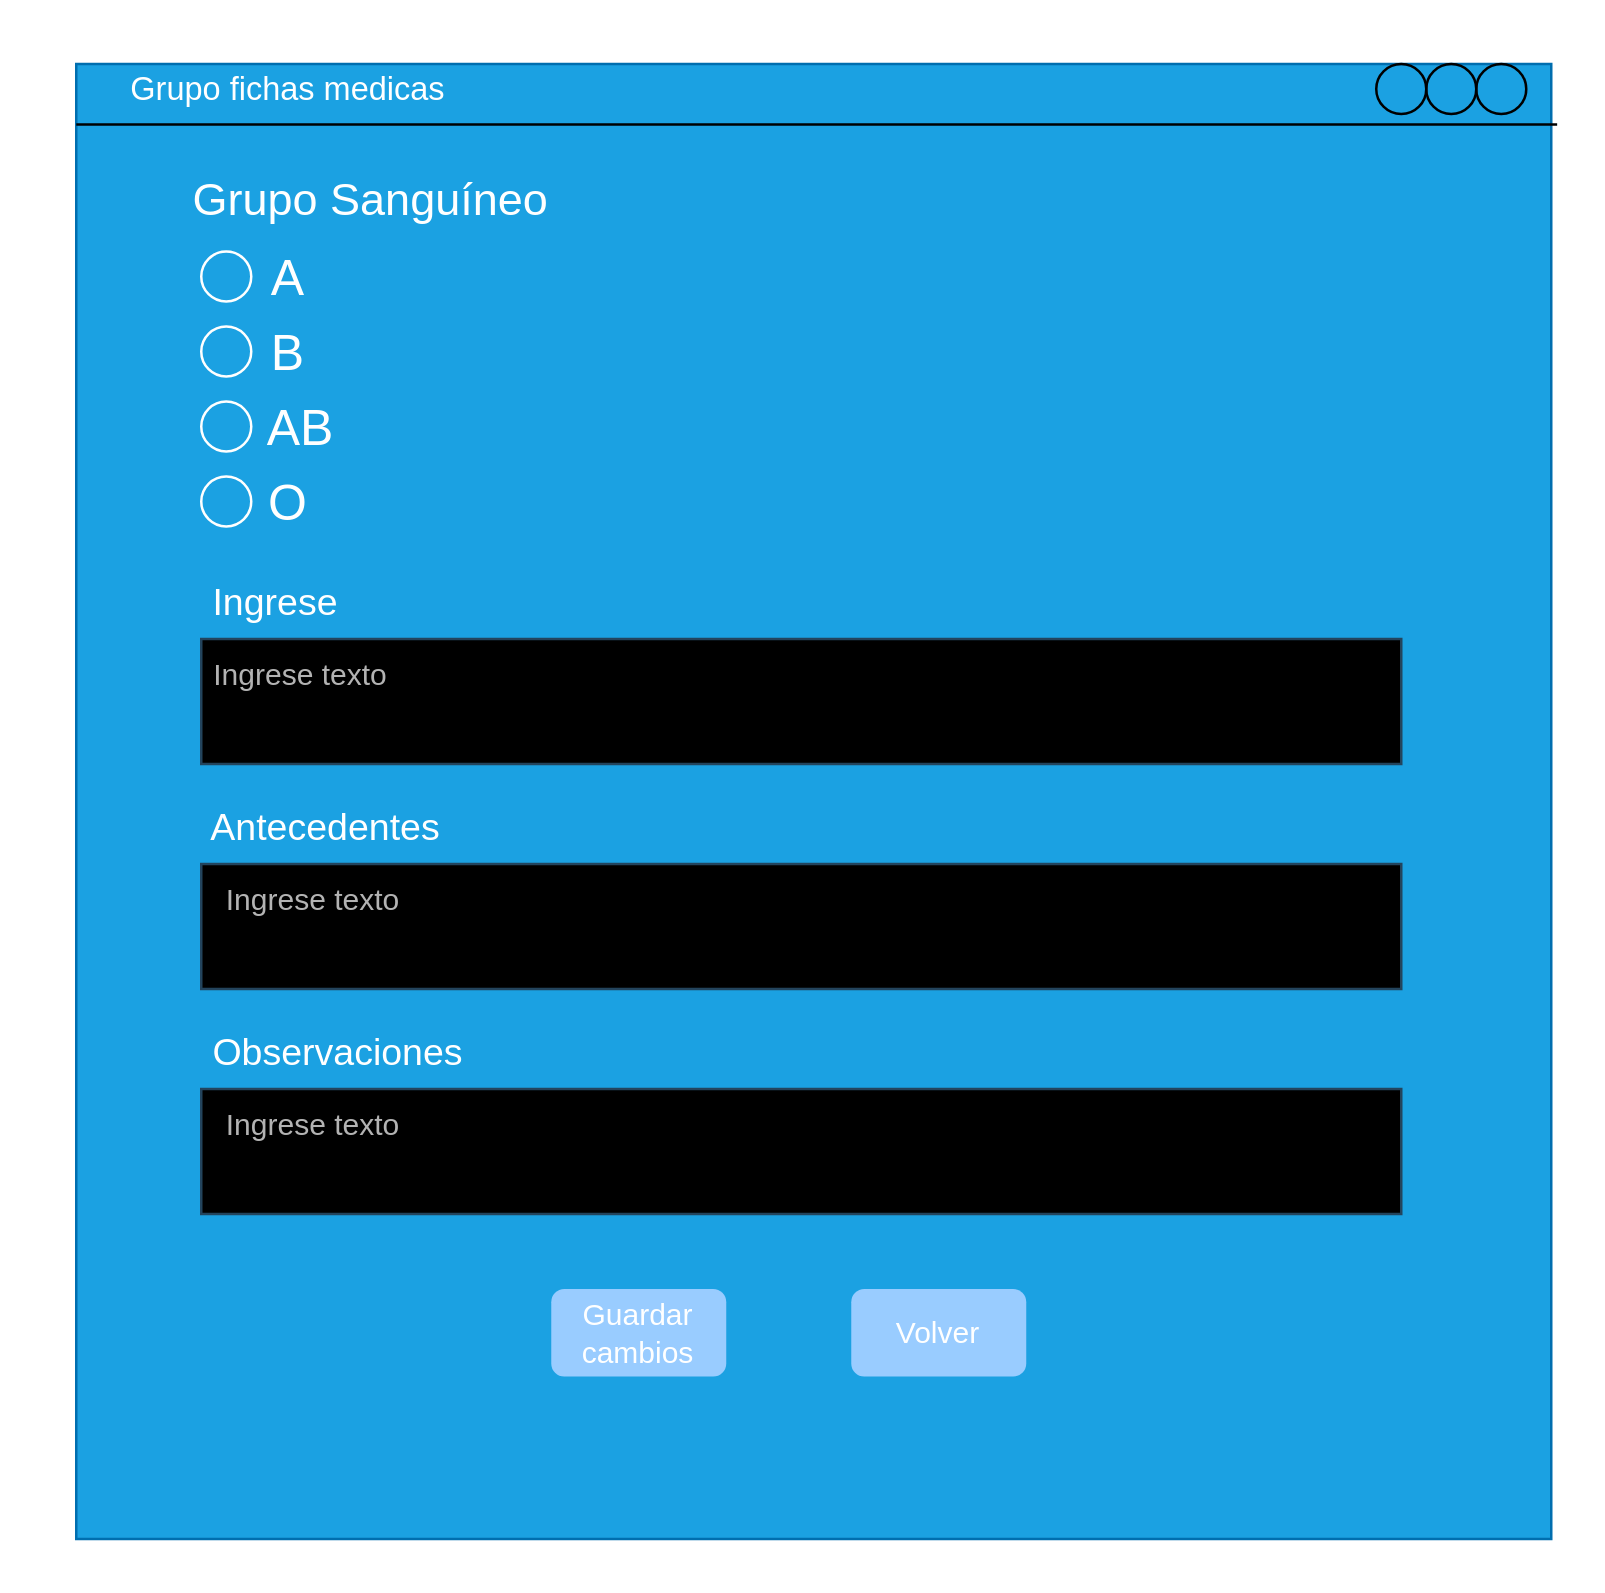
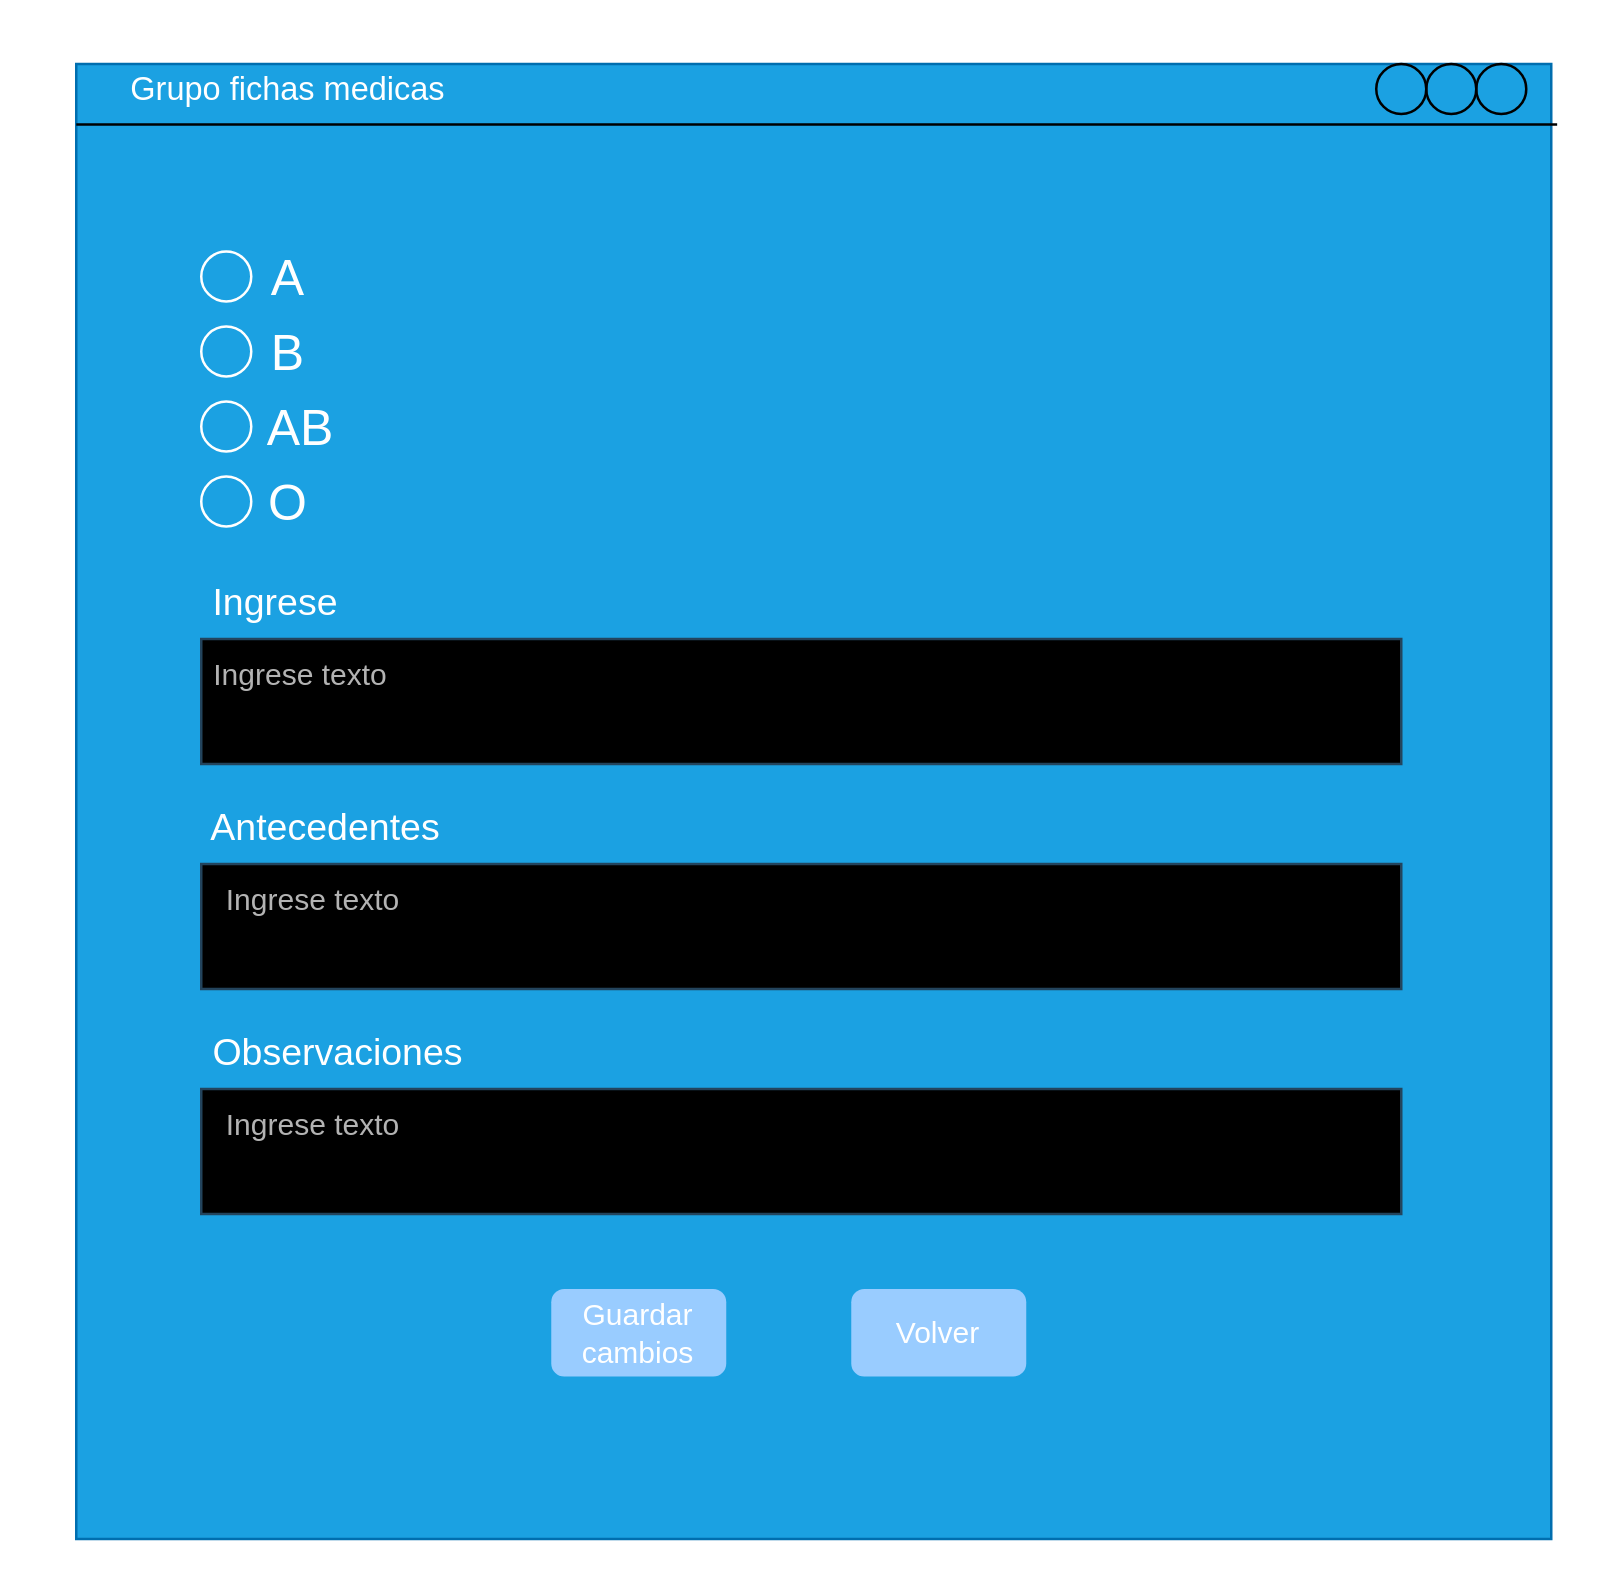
- <mxCell id="8" value="&lt;font color=&quot;#ffffff&quot; style=&quot;font-size: 18px;&quot;&gt;Grupo Sanguíneo&lt;/font&gt;" style="text;html=1;align=left;verticalAlign=middle;whiteSpace=wrap;rounded=0;" vertex="1" parent="1"><mxGeometry x="75" y="65" width="160" height="30" as="geometry" /></mxCell>
